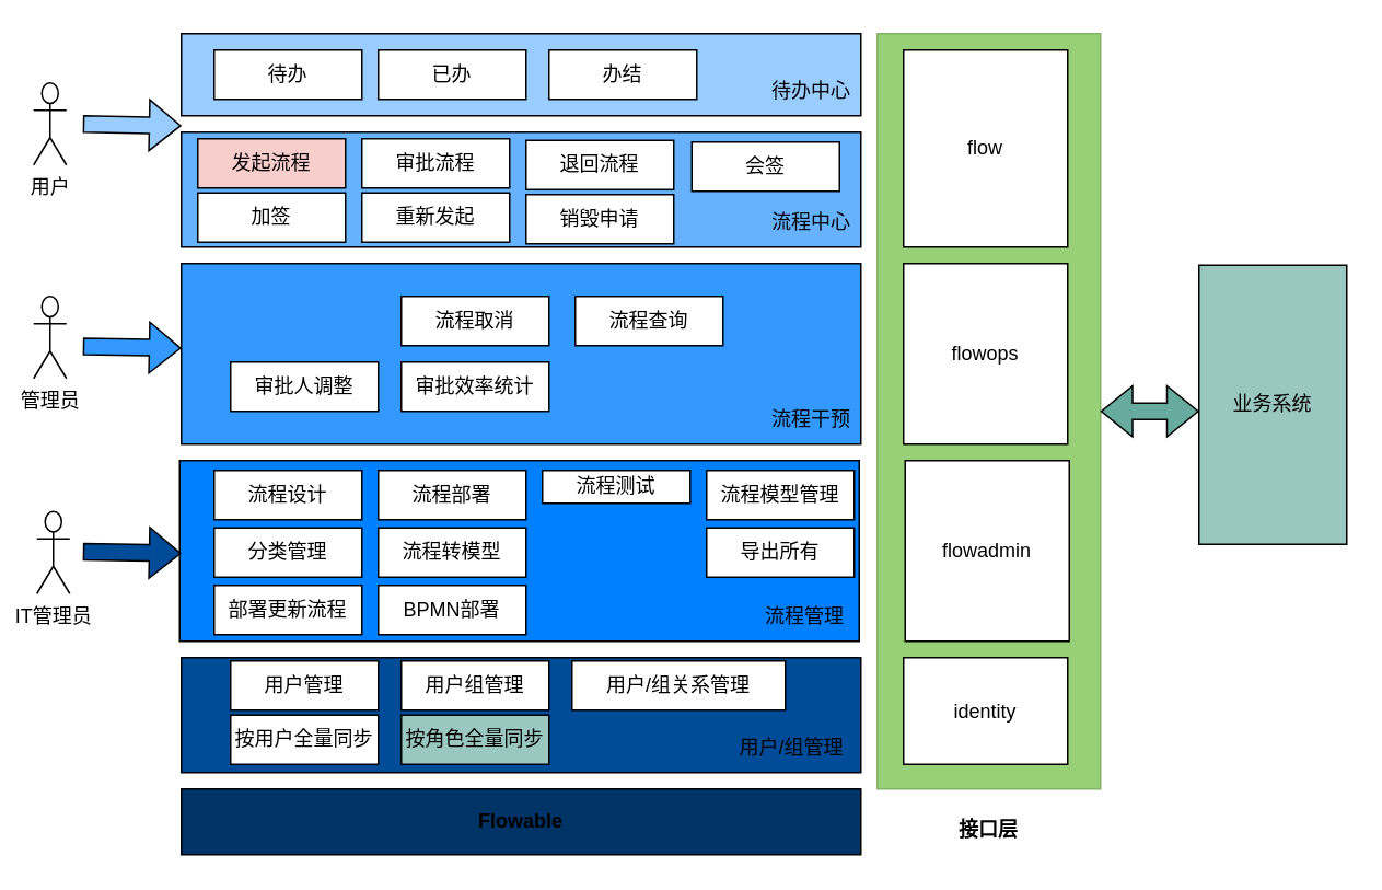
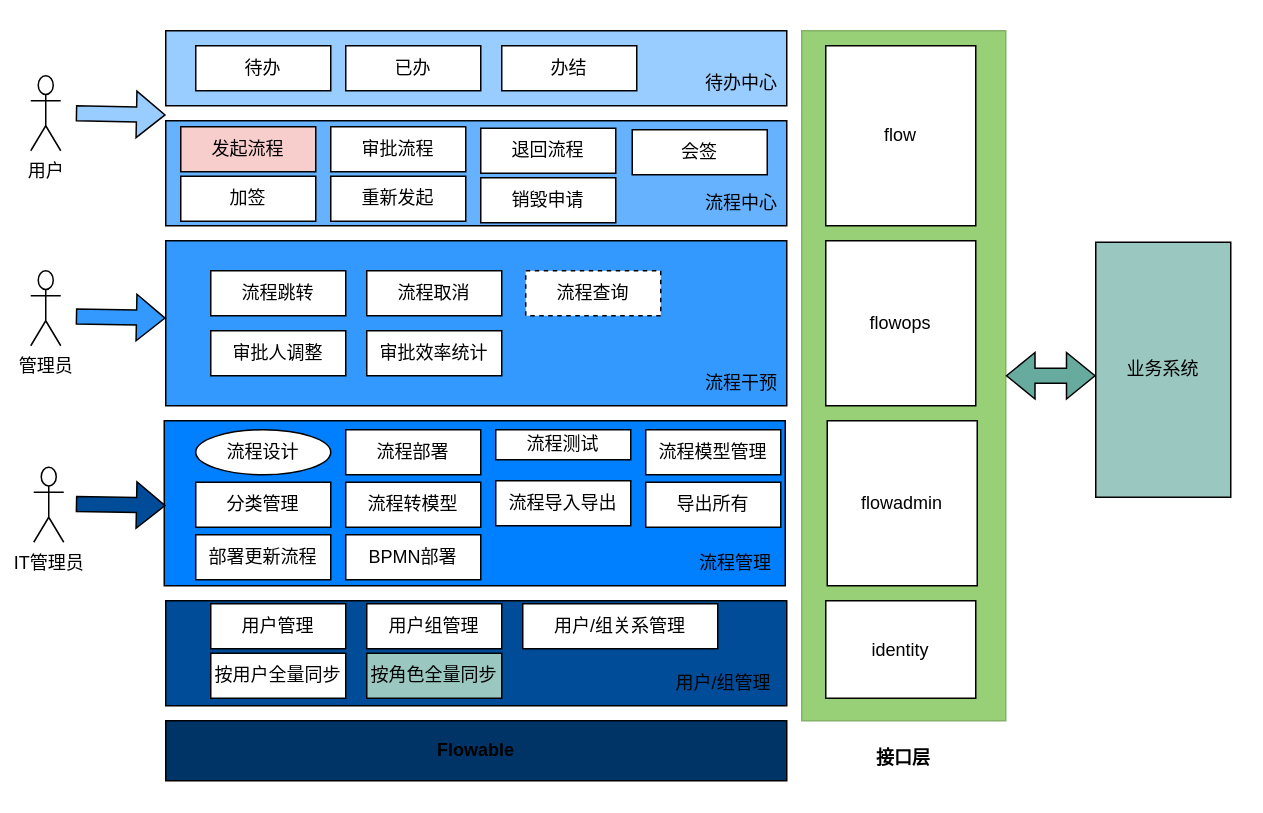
+ <mxCell id="9" value="流程跳转" style="rounded=0;whiteSpace=wrap;html=1;" parent="1" vertex="1"><mxGeometry x="140" y="180" width="90" height="30" as="geometry" /></mxCell>
- <mxCell id="11" value="流程查询" style="rounded=0;whiteSpace=wrap;html=1;" parent="1" vertex="1"><mxGeometry x="350" y="180" width="90" height="30" as="geometry" /></mxCell>
+ <mxCell id="11" value="流程查询" style="rounded=0;whiteSpace=wrap;html=1;dashed=1;" parent="1" vertex="1"><mxGeometry x="350" y="180" width="90" height="30" as="geometry" /></mxCell>
- <mxCell id="14" value="流程设计" style="rounded=0;whiteSpace=wrap;html=1;" parent="1" vertex="1"><mxGeometry x="130" y="286" width="90" height="30" as="geometry" /></mxCell>
+ <mxCell id="14" value="流程设计" style="ellipse;whiteSpace=wrap;html=1;" parent="1" vertex="1"><mxGeometry x="130" y="286" width="90" height="30" as="geometry" /></mxCell>
+ <mxCell id="17" value="流程导入导出" style="rounded=0;whiteSpace=wrap;html=1;" parent="1" vertex="1"><mxGeometry x="330" y="320" width="90" height="30" as="geometry" /></mxCell>
